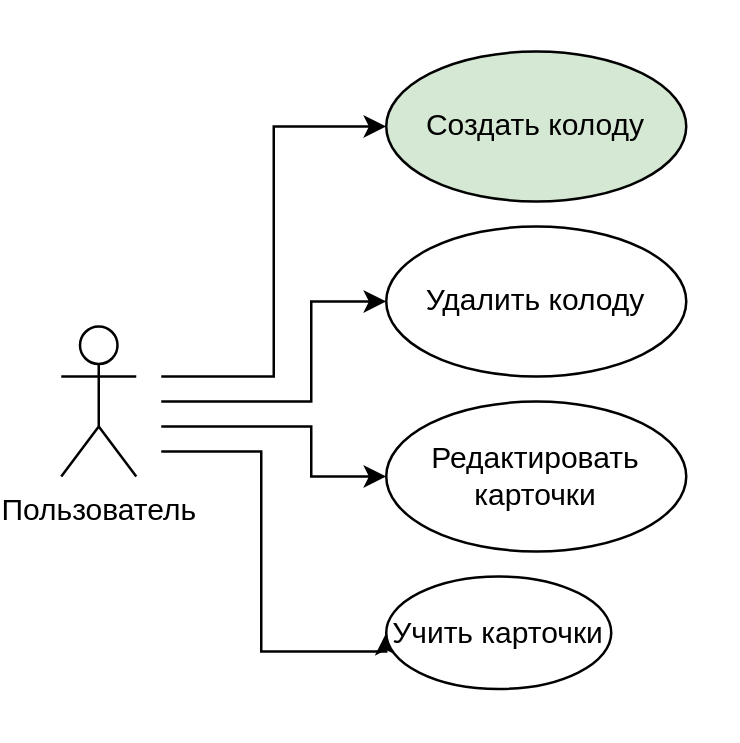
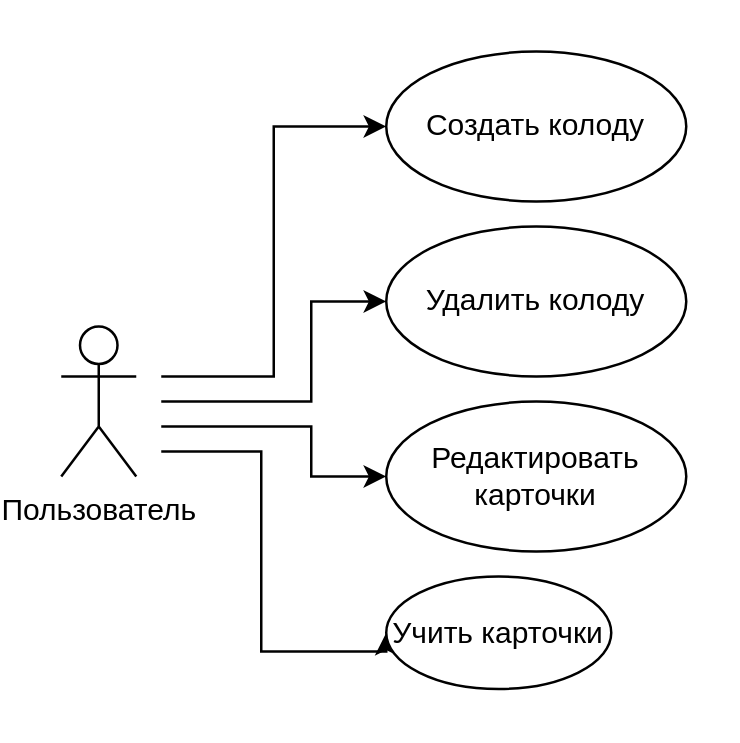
- <mxCell id="7" value="Создать колоду" style="ellipse;whiteSpace=wrap;html=1;fillColor=#d5e8d4;" vertex="1" parent="1"><mxGeometry x="150" y="20" width="120" height="60" as="geometry" /></mxCell>
+ <mxCell id="7" value="Создать колоду" style="ellipse;whiteSpace=wrap;html=1;" vertex="1" parent="1"><mxGeometry x="150" y="20" width="120" height="60" as="geometry" /></mxCell>
